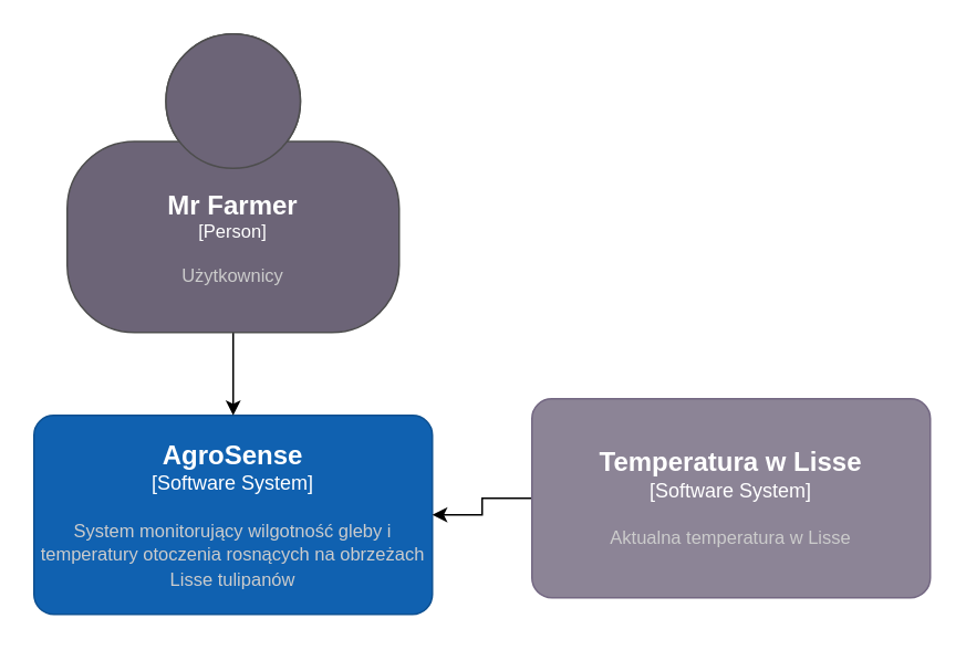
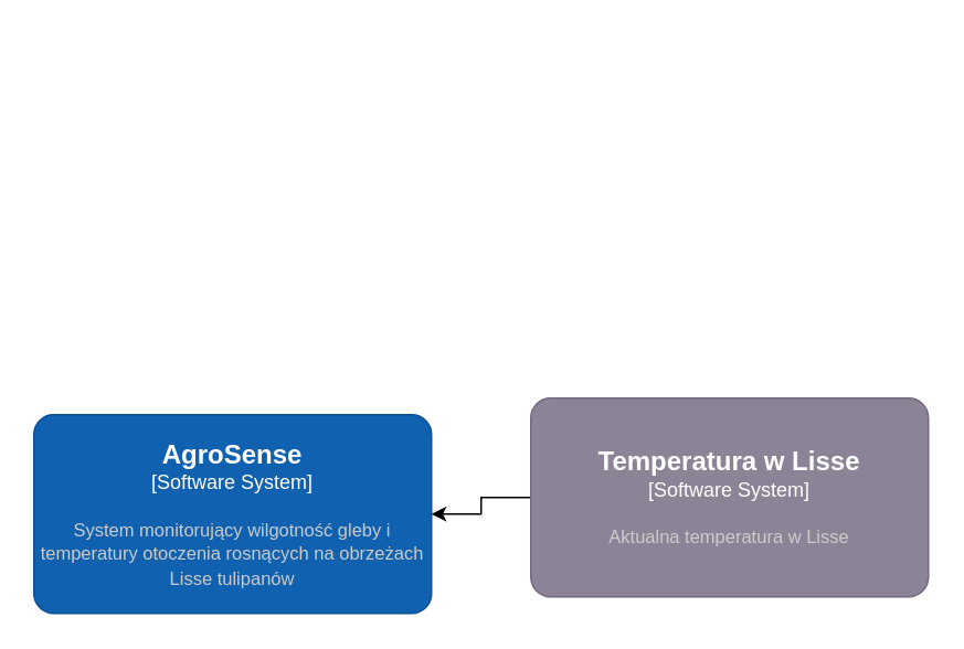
- <mxCell id="4" value="&lt;font style=&quot;font-size: 16px&quot;&gt;&lt;b&gt;Mr Farmer&lt;/b&gt;&lt;/font&gt;&lt;div&gt;[Person]&lt;/div&gt;&lt;br&gt;&lt;div&gt;&lt;font style=&quot;font-size: 11px&quot;&gt;&lt;font color=&quot;#cccccc&quot;&gt;Użytkownicy&lt;/font&gt;&lt;/div&gt;" style="html=1;fontSize=11;dashed=0;whiteSpace=wrap;fillColor=#6C6477;strokeColor=#4D4D4D;fontColor=#ffffff;shape=mxgraph.c4.person2;align=center;metaEdit=1;points=[[0.5,0,0],[1,0.5,0],[1,0.75,0],[0.75,1,0],[0.5,1,0],[0.25,1,0],[0,0.75,0],[0,0.5,0]];resizable=0;" parent="1" vertex="1"><mxGeometry x="40" y="20" width="200" height="180" as="geometry" /></mxCell>
- <mxCell id="3" value="" style="edgeStyle=orthogonalEdgeStyle;rounded=0;orthogonalLoop=1;jettySize=auto;html=1;" parent="1" source="4" target="2" edge="1"><mxGeometry relative="1" as="geometry" /></mxCell>
